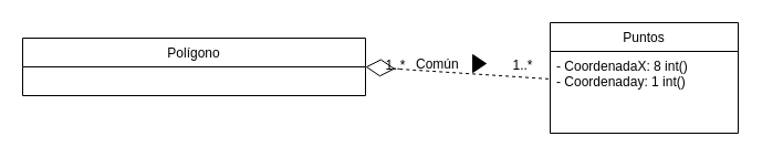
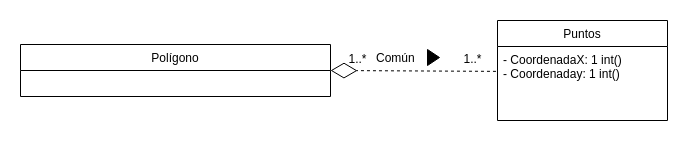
- <mxCell id="4" value="- CoordenadaX: 8 int()&#10;- Coordenaday: 1 int()" style="text;strokeColor=none;fillColor=none;align=left;verticalAlign=top;spacingLeft=4;spacingRight=4;overflow=hidden;rotatable=0;points=[[0,0.5],[1,0.5]];portConstraint=eastwest;" vertex="1" parent="3"><mxGeometry y="26" width="170" height="74" as="geometry" /></mxCell>
+ <mxCell id="4" value="- CoordenadaX: 1 int()&#10;- Coordenaday: 1 int()" style="text;strokeColor=none;fillColor=none;align=left;verticalAlign=top;spacingLeft=4;spacingRight=4;overflow=hidden;rotatable=0;points=[[0,0.5],[1,0.5]];portConstraint=eastwest;" vertex="1" parent="3"><mxGeometry y="26" width="170" height="74" as="geometry" /></mxCell>
- <mxCell id="2" value="Polígono" style="swimlane;fontStyle=0;childLayout=stackLayout;horizontal=1;startSize=26;fillColor=none;horizontalStack=0;resizeParent=1;resizeParentMax=0;resizeLast=0;collapsible=1;marginBottom=0;" vertex="1" parent="1"><mxGeometry x="20" y="34" width="310" height="52" as="geometry" /></mxCell>
+ <mxCell id="2" value="Polígono" style="swimlane;fontStyle=0;childLayout=stackLayout;horizontal=1;startSize=26;fillColor=none;horizontalStack=0;resizeParent=1;resizeParentMax=0;resizeLast=0;collapsible=1;marginBottom=0;" vertex="1" parent="1"><mxGeometry x="20" y="44" width="310" height="52" as="geometry" /></mxCell>
